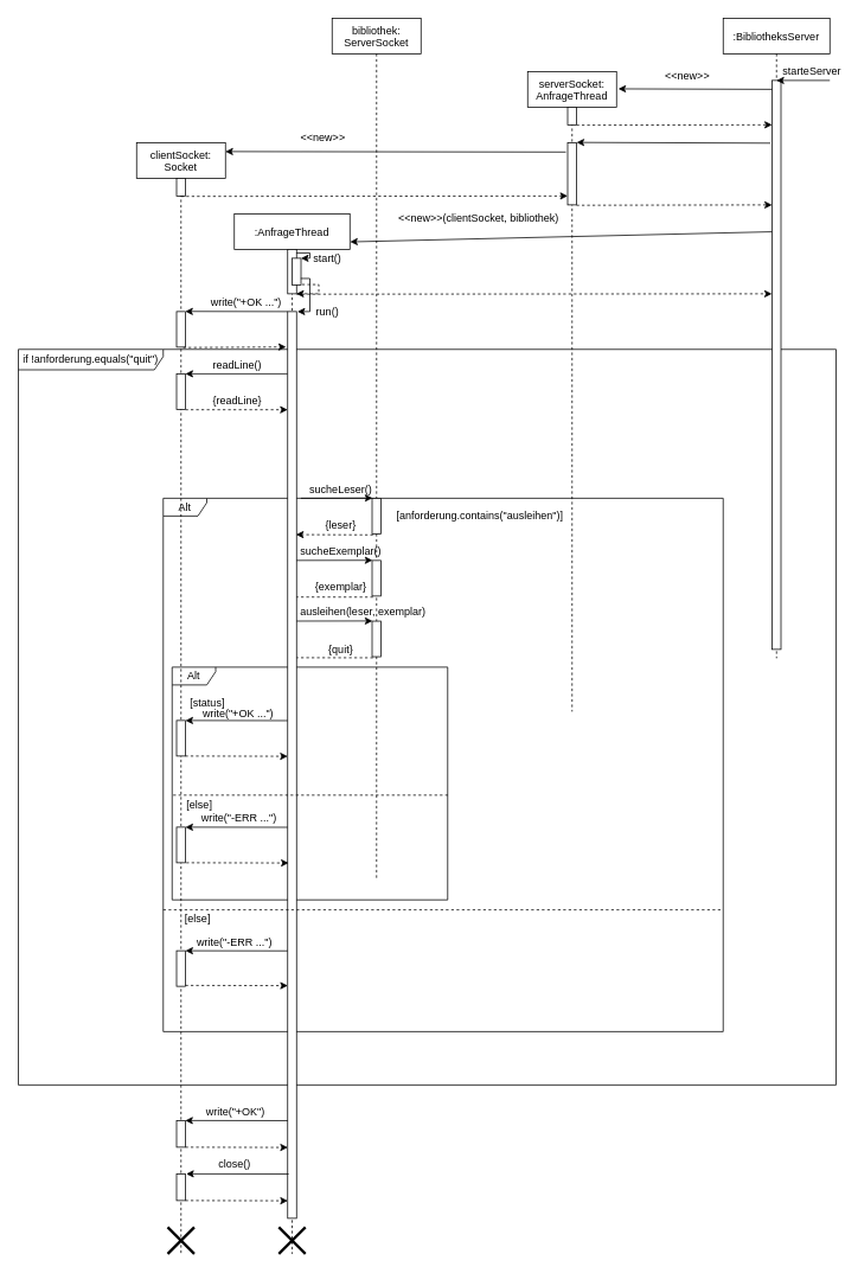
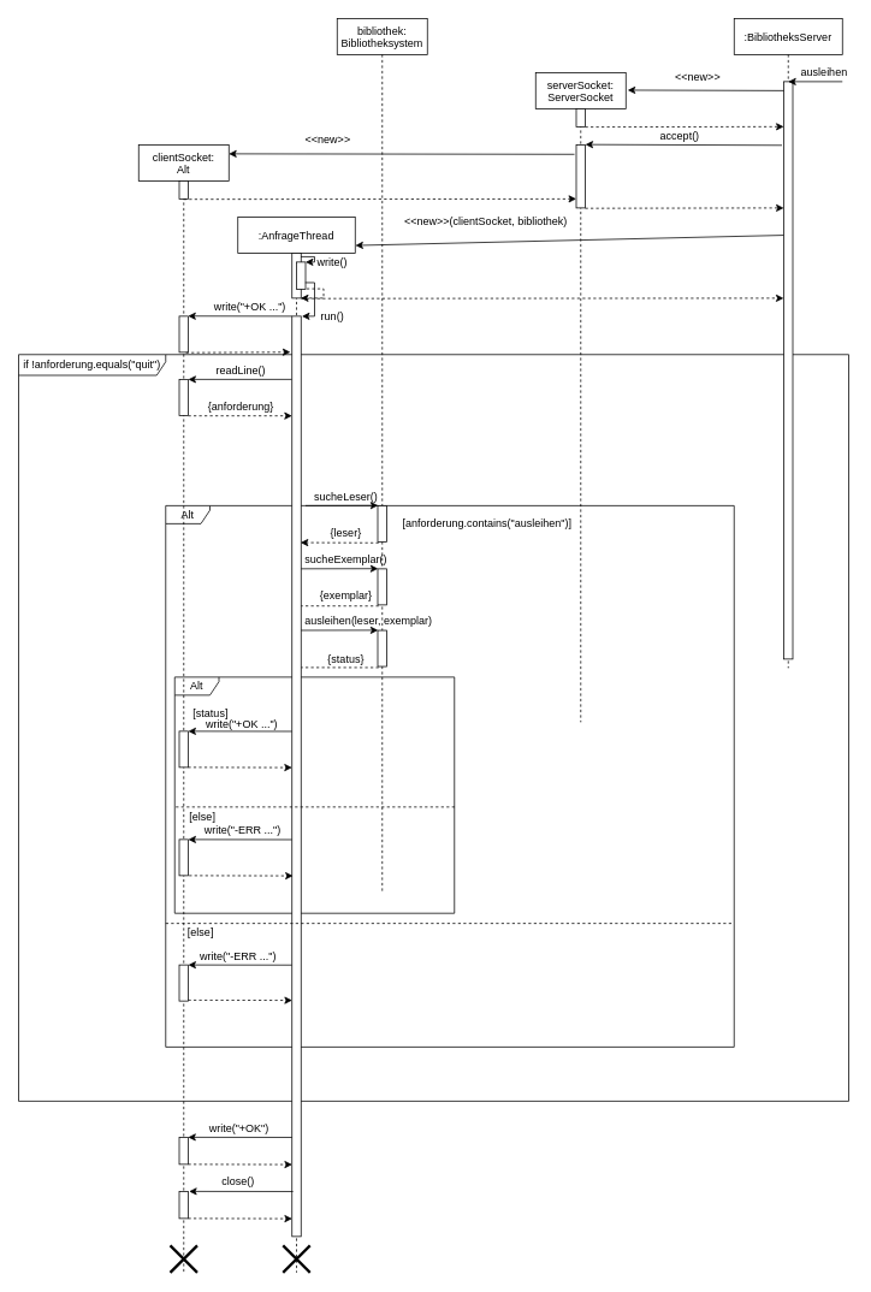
- <mxCell id="23" value="bibliothek: &#10;ServerSocket" style="shape=umlLifeline;perimeter=lifelinePerimeter;container=1;collapsible=0;recursiveResize=0;rounded=0;shadow=0;strokeWidth=1;" parent="1" vertex="1"><mxGeometry x="373" y="20" width="100" height="970" as="geometry" /></mxCell>
+ <mxCell id="23" value="bibliothek: &#10;Bibliotheksystem" style="shape=umlLifeline;perimeter=lifelinePerimeter;container=1;collapsible=0;recursiveResize=0;rounded=0;shadow=0;strokeWidth=1;" parent="1" vertex="1"><mxGeometry x="373" y="20" width="100" height="970" as="geometry" /></mxCell>
- <mxCell id="33" value="starteServer" style="text;html=1;strokeColor=none;fillColor=none;align=center;verticalAlign=middle;whiteSpace=wrap;rounded=0;" parent="31" vertex="1"><mxGeometry x="70" y="50" width="60" height="20" as="geometry" /></mxCell>
+ <mxCell id="33" value="ausleihen" style="text;html=1;strokeColor=none;fillColor=none;align=center;verticalAlign=middle;whiteSpace=wrap;rounded=0;" parent="31" vertex="1"><mxGeometry x="70" y="50" width="60" height="20" as="geometry" /></mxCell>
- <mxCell id="35" value="serverSocket:&#10;AnfrageThread" style="shape=umlLifeline;perimeter=lifelinePerimeter;container=1;collapsible=0;recursiveResize=0;rounded=0;shadow=0;strokeWidth=1;" parent="1" vertex="1"><mxGeometry x="593" y="80" width="100" height="720" as="geometry" /></mxCell>
+ <mxCell id="35" value="serverSocket:&#10;ServerSocket" style="shape=umlLifeline;perimeter=lifelinePerimeter;container=1;collapsible=0;recursiveResize=0;rounded=0;shadow=0;strokeWidth=1;" parent="1" vertex="1"><mxGeometry x="593" y="80" width="100" height="720" as="geometry" /></mxCell>
+ <mxCell id="42" value="accept()" style="text;html=1;strokeColor=none;fillColor=none;align=center;verticalAlign=middle;whiteSpace=wrap;rounded=0;" vertex="1" parent="1"><mxGeometry x="723" y="140" width="60" height="20" as="geometry" /></mxCell>
- <mxCell id="5" value="clientSocket: &#10;Socket" style="shape=umlLifeline;perimeter=lifelinePerimeter;container=1;collapsible=0;recursiveResize=0;rounded=0;shadow=0;strokeWidth=1;" parent="1" vertex="1"><mxGeometry x="153" y="160" width="100" height="1250" as="geometry" /></mxCell>
+ <mxCell id="5" value="clientSocket: &#10;Alt" style="shape=umlLifeline;perimeter=lifelinePerimeter;container=1;collapsible=0;recursiveResize=0;rounded=0;shadow=0;strokeWidth=1;" parent="1" vertex="1"><mxGeometry x="153" y="160" width="100" height="1250" as="geometry" /></mxCell>
- <mxCell id="51" value="start()" style="text;html=1;strokeColor=none;fillColor=none;align=center;verticalAlign=middle;whiteSpace=wrap;rounded=0;" vertex="1" parent="47"><mxGeometry x="85" y="40" width="40" height="20" as="geometry" /></mxCell>
+ <mxCell id="51" value="write()" style="text;html=1;strokeColor=none;fillColor=none;align=center;verticalAlign=middle;whiteSpace=wrap;rounded=0;" vertex="1" parent="47"><mxGeometry x="85" y="40" width="40" height="20" as="geometry" /></mxCell>
- <mxCell id="59" value="{readLine}" style="text;html=1;strokeColor=none;fillColor=none;align=center;verticalAlign=middle;whiteSpace=wrap;rounded=0;" vertex="1" parent="47"><mxGeometry x="-40" y="200" width="87" height="20" as="geometry" /></mxCell>
+ <mxCell id="59" value="{anforderung}" style="text;html=1;strokeColor=none;fillColor=none;align=center;verticalAlign=middle;whiteSpace=wrap;rounded=0;" vertex="1" parent="47"><mxGeometry x="-40" y="200" width="87" height="20" as="geometry" /></mxCell>
- <mxCell id="63" value="{quit}" style="text;html=1;strokeColor=none;fillColor=none;align=center;verticalAlign=middle;whiteSpace=wrap;rounded=0;" vertex="1" parent="47"><mxGeometry x="100" y="480" width="40" height="20" as="geometry" /></mxCell>
+ <mxCell id="63" value="{status}" style="text;html=1;strokeColor=none;fillColor=none;align=center;verticalAlign=middle;whiteSpace=wrap;rounded=0;" vertex="1" parent="47"><mxGeometry x="100" y="480" width="40" height="20" as="geometry" /></mxCell>
